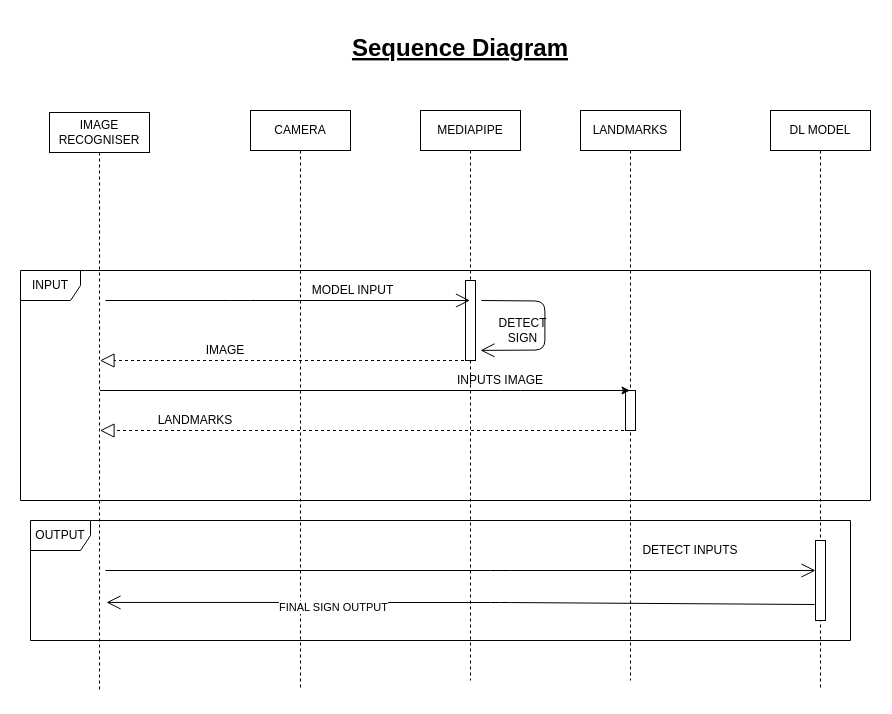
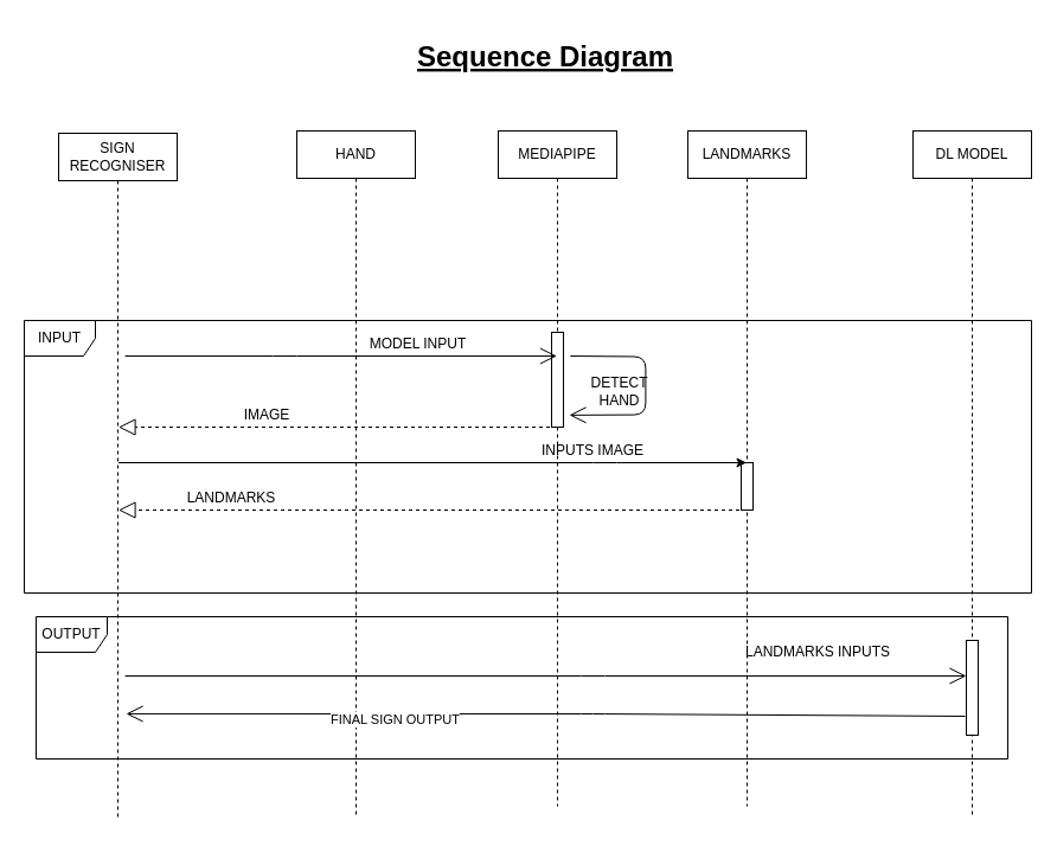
- <mxCell id="4" value="CAMERA" style="shape=umlLifeline;perimeter=lifelinePerimeter;whiteSpace=wrap;html=1;container=1;collapsible=0;recursiveResize=0;outlineConnect=0;" parent="1" vertex="1"><mxGeometry x="250" y="110" width="100" height="580" as="geometry" /></mxCell>
+ <mxCell id="4" value="HAND" style="shape=umlLifeline;perimeter=lifelinePerimeter;whiteSpace=wrap;html=1;container=1;collapsible=0;recursiveResize=0;outlineConnect=0;" parent="1" vertex="1"><mxGeometry x="250" y="110" width="100" height="580" as="geometry" /></mxCell>
- <mxCell id="26" value="IMAGE RECOGNISER" style="shape=umlLifeline;perimeter=lifelinePerimeter;whiteSpace=wrap;html=1;container=1;collapsible=0;recursiveResize=0;outlineConnect=0;" vertex="1" parent="1"><mxGeometry x="49" y="112" width="100" height="580" as="geometry" /></mxCell>
+ <mxCell id="26" value="SIGN RECOGNISER" style="shape=umlLifeline;perimeter=lifelinePerimeter;whiteSpace=wrap;html=1;container=1;collapsible=0;recursiveResize=0;outlineConnect=0;" vertex="1" parent="1"><mxGeometry x="49" y="112" width="100" height="580" as="geometry" /></mxCell>
- <mxCell id="18" value="DETECT SIGN" style="text;html=1;strokeColor=none;fillColor=none;align=center;verticalAlign=middle;whiteSpace=wrap;rounded=0;" parent="1" vertex="1"><mxGeometry x="490" y="320" width="65" height="20" as="geometry" /></mxCell>
+ <mxCell id="18" value="DETECT HAND" style="text;html=1;strokeColor=none;fillColor=none;align=center;verticalAlign=middle;whiteSpace=wrap;rounded=0;" parent="1" vertex="1"><mxGeometry x="490" y="320" width="65" height="20" as="geometry" /></mxCell>
- <mxCell id="21" value="DETECT INPUTS" style="text;html=1;strokeColor=none;fillColor=none;align=center;verticalAlign=middle;whiteSpace=wrap;rounded=0;" parent="1" vertex="1"><mxGeometry x="610" y="540" width="160" height="20" as="geometry" /></mxCell>
+ <mxCell id="21" value="LANDMARKS INPUTS" style="text;html=1;strokeColor=none;fillColor=none;align=center;verticalAlign=middle;whiteSpace=wrap;rounded=0;" parent="1" vertex="1"><mxGeometry x="610" y="540" width="160" height="20" as="geometry" /></mxCell>
